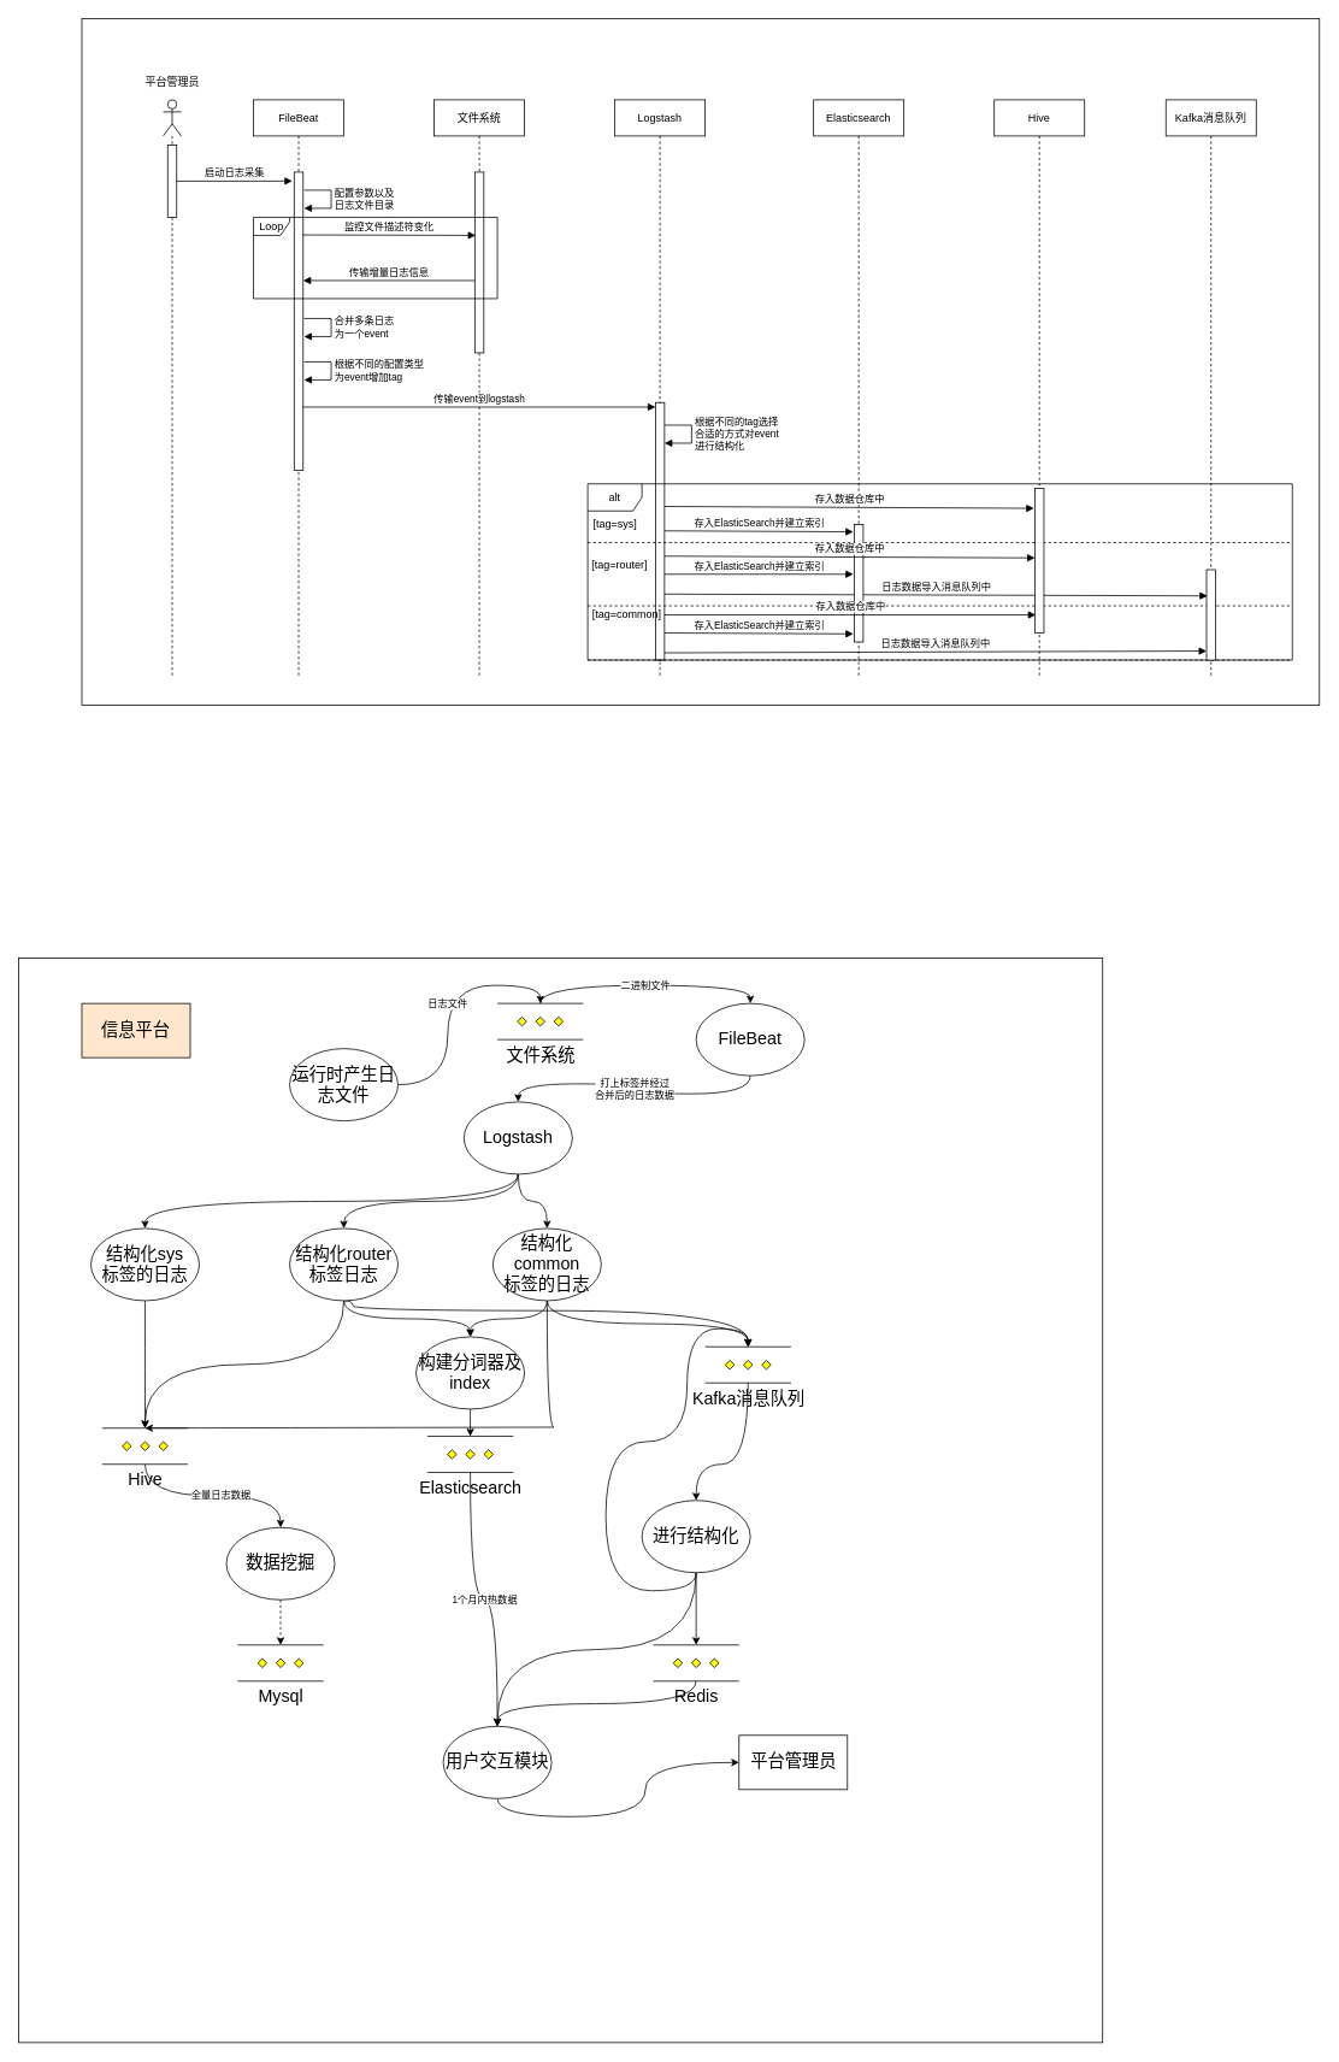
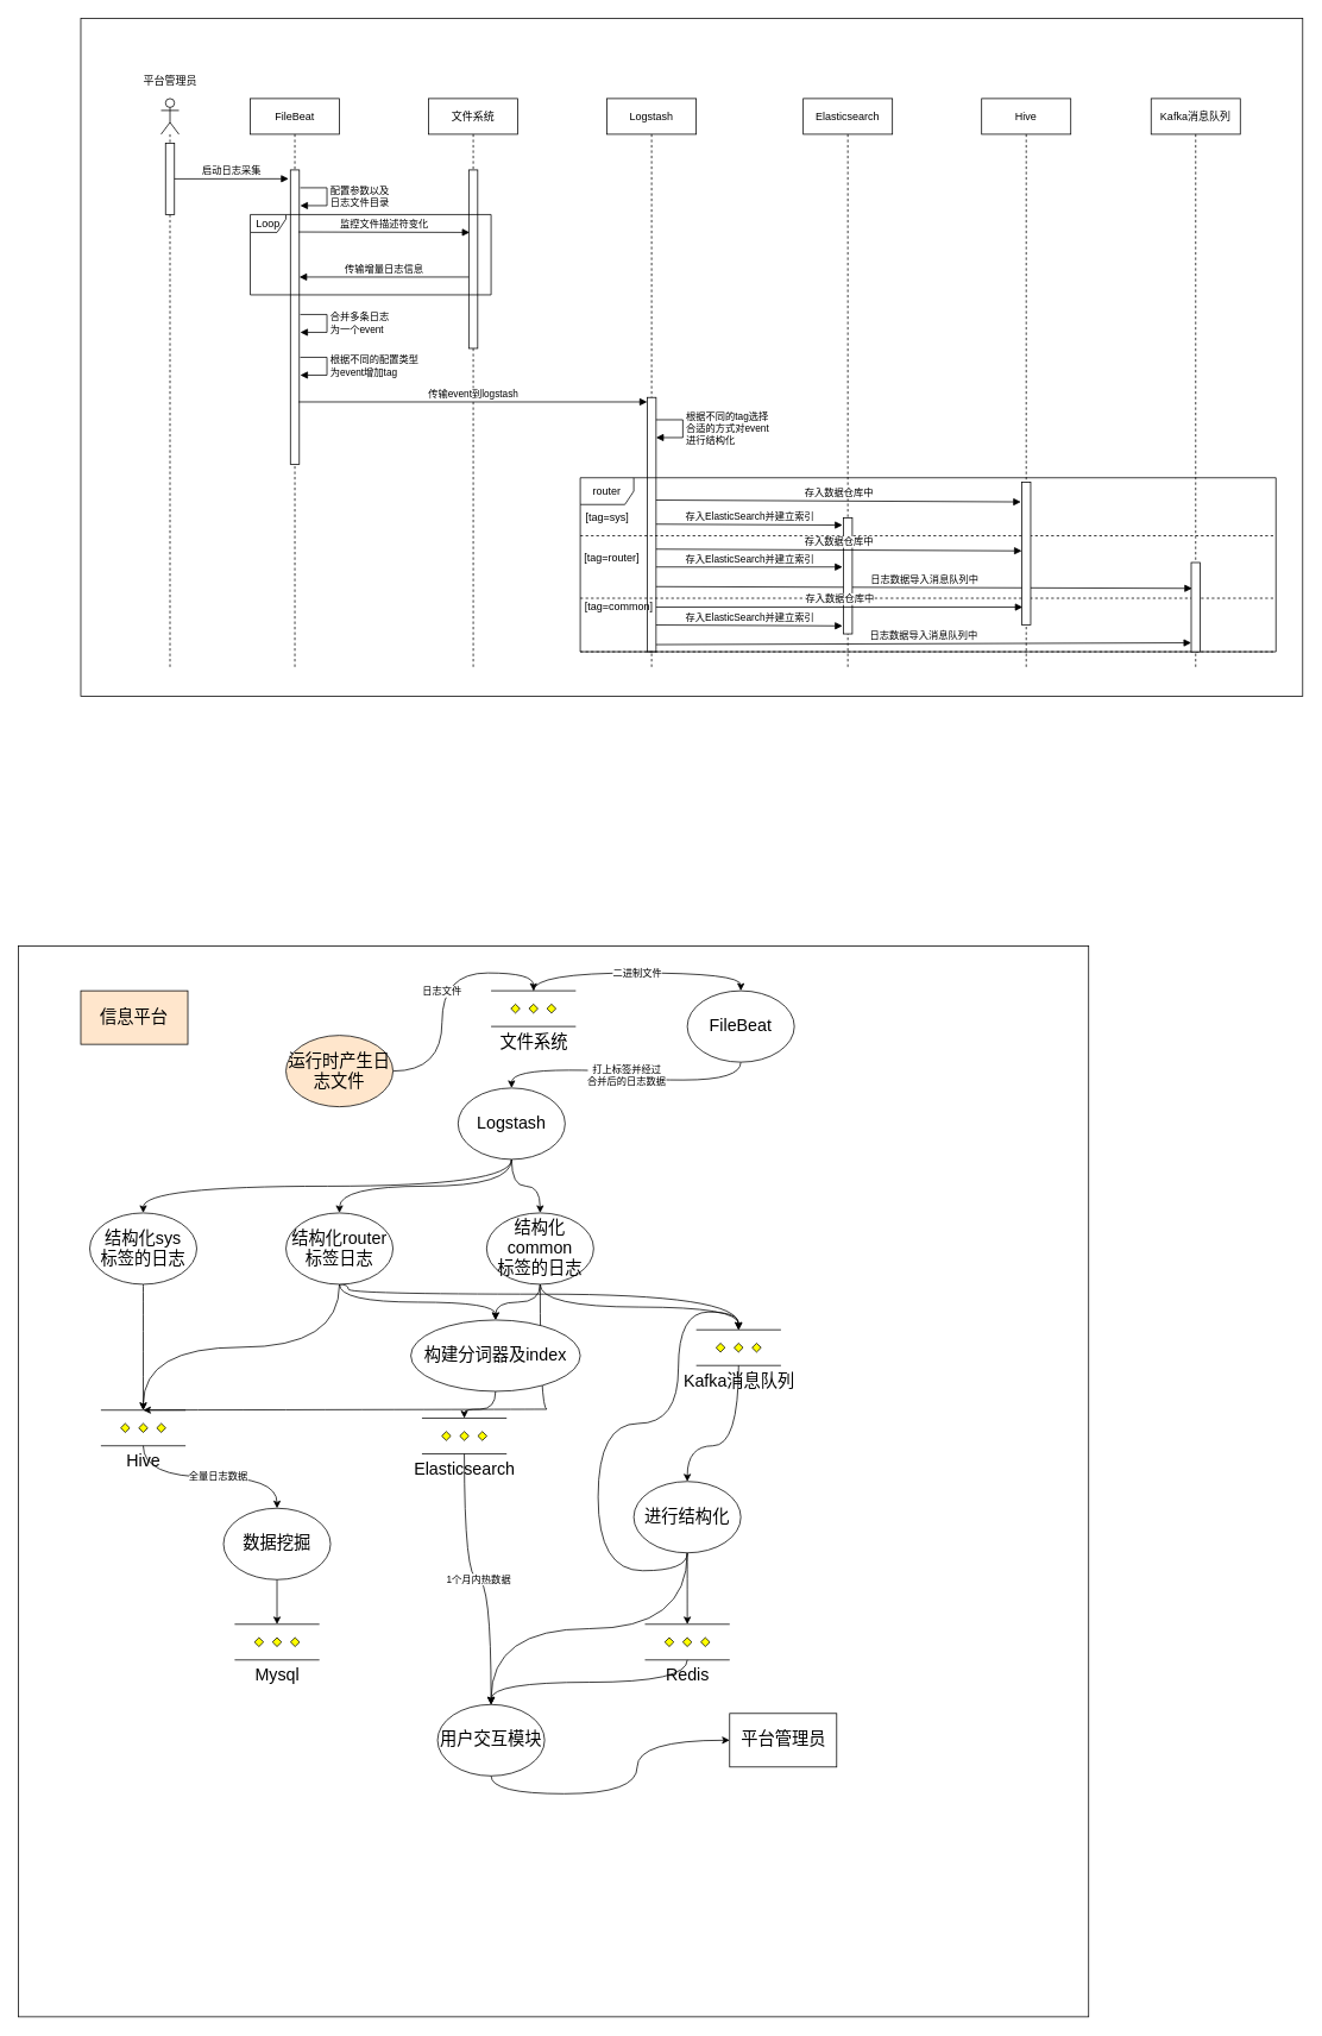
- <mxCell id="21" value="alt" style="shape=umlFrame;whiteSpace=wrap;html=1;" parent="1" vertex="1"><mxGeometry x="650" y="535" width="780" height="195" as="geometry" /></mxCell>
+ <mxCell id="21" value="router" style="shape=umlFrame;whiteSpace=wrap;html=1;" parent="1" vertex="1"><mxGeometry x="650" y="535" width="780" height="195" as="geometry" /></mxCell>
- <mxCell id="45" value="&lt;font style=&quot;font-size: 19px&quot;&gt;运行时产生日志文件&lt;/font&gt;" style="ellipse;whiteSpace=wrap;html=1;" parent="1" vertex="1"><mxGeometry x="320" y="1160" width="120" height="80" as="geometry" /></mxCell>
+ <mxCell id="45" value="&lt;font style=&quot;font-size: 19px&quot;&gt;运行时产生日志文件&lt;/font&gt;" style="ellipse;whiteSpace=wrap;html=1;fillColor=#ffe6cc;" parent="1" vertex="1"><mxGeometry x="320" y="1160" width="120" height="80" as="geometry" /></mxCell>
- <mxCell id="65" value="&lt;span style=&quot;font-size: 19px&quot;&gt;构建分词器及index&lt;/span&gt;" style="ellipse;whiteSpace=wrap;html=1;" parent="1" vertex="1"><mxGeometry x="460" y="1479" width="120" height="80" as="geometry" /></mxCell>
+ <mxCell id="65" value="&lt;span style=&quot;font-size: 19px&quot;&gt;构建分词器及index&lt;/span&gt;" style="ellipse;whiteSpace=wrap;html=1;" parent="1" vertex="1"><mxGeometry x="460" y="1479" width="190" height="80" as="geometry" /></mxCell>
- <mxCell id="73" style="edgeStyle=orthogonalEdgeStyle;rounded=0;orthogonalLoop=1;jettySize=auto;html=1;exitX=0.5;exitY=1;exitDx=0;exitDy=0;dashed=1;" edge="1" parent="1" source="74" target="79"><mxGeometry relative="1" as="geometry" /></mxCell>
+ <mxCell id="73" style="edgeStyle=orthogonalEdgeStyle;rounded=0;orthogonalLoop=1;jettySize=auto;html=1;exitX=0.5;exitY=1;exitDx=0;exitDy=0;" edge="1" parent="1" source="74" target="79"><mxGeometry relative="1" as="geometry" /></mxCell>
